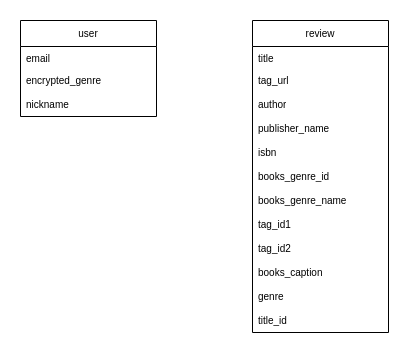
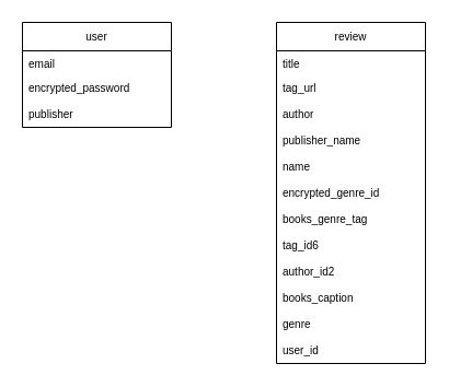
- <mxCell id="17" value="encrypted_genre" style="text;strokeColor=none;fillColor=none;spacingLeft=4;spacingRight=4;overflow=hidden;rotatable=0;points=[[0,0.5],[1,0.5]];portConstraint=eastwest;fontSize=10;whiteSpace=wrap;html=1;" parent="15" vertex="1"><mxGeometry y="48" width="136" height="24" as="geometry" /></mxCell>
+ <mxCell id="17" value="encrypted_password" style="text;strokeColor=none;fillColor=none;spacingLeft=4;spacingRight=4;overflow=hidden;rotatable=0;points=[[0,0.5],[1,0.5]];portConstraint=eastwest;fontSize=10;whiteSpace=wrap;html=1;" parent="15" vertex="1"><mxGeometry y="48" width="136" height="24" as="geometry" /></mxCell>
- <mxCell id="18" value="nickname" style="text;strokeColor=none;fillColor=none;spacingLeft=4;spacingRight=4;overflow=hidden;rotatable=0;points=[[0,0.5],[1,0.5]];portConstraint=eastwest;fontSize=10;whiteSpace=wrap;html=1;" parent="15" vertex="1"><mxGeometry y="72" width="136" height="24" as="geometry" /></mxCell>
+ <mxCell id="18" value="publisher" style="text;strokeColor=none;fillColor=none;spacingLeft=4;spacingRight=4;overflow=hidden;rotatable=0;points=[[0,0.5],[1,0.5]];portConstraint=eastwest;fontSize=10;whiteSpace=wrap;html=1;" parent="15" vertex="1"><mxGeometry y="72" width="136" height="24" as="geometry" /></mxCell>
- <mxCell id="7" value="isbn" style="text;strokeColor=none;fillColor=none;spacingLeft=4;spacingRight=4;overflow=hidden;rotatable=0;points=[[0,0.5],[1,0.5]];portConstraint=eastwest;fontSize=10;whiteSpace=wrap;html=1;" parent="2" vertex="1"><mxGeometry y="120" width="136" height="24" as="geometry" /></mxCell>
+ <mxCell id="7" value="name" style="text;strokeColor=none;fillColor=none;spacingLeft=4;spacingRight=4;overflow=hidden;rotatable=0;points=[[0,0.5],[1,0.5]];portConstraint=eastwest;fontSize=10;whiteSpace=wrap;html=1;" parent="2" vertex="1"><mxGeometry y="120" width="136" height="24" as="geometry" /></mxCell>
- <mxCell id="8" value="books_genre_id" style="text;strokeColor=none;fillColor=none;spacingLeft=4;spacingRight=4;overflow=hidden;rotatable=0;points=[[0,0.5],[1,0.5]];portConstraint=eastwest;fontSize=10;whiteSpace=wrap;html=1;" parent="2" vertex="1"><mxGeometry y="144" width="136" height="24" as="geometry" /></mxCell>
+ <mxCell id="8" value="encrypted_genre_id" style="text;strokeColor=none;fillColor=none;spacingLeft=4;spacingRight=4;overflow=hidden;rotatable=0;points=[[0,0.5],[1,0.5]];portConstraint=eastwest;fontSize=10;whiteSpace=wrap;html=1;" parent="2" vertex="1"><mxGeometry y="144" width="136" height="24" as="geometry" /></mxCell>
- <mxCell id="9" value="books_genre_name" style="text;strokeColor=none;fillColor=none;spacingLeft=4;spacingRight=4;overflow=hidden;rotatable=0;points=[[0,0.5],[1,0.5]];portConstraint=eastwest;fontSize=10;whiteSpace=wrap;html=1;" parent="2" vertex="1"><mxGeometry y="168" width="136" height="24" as="geometry" /></mxCell>
+ <mxCell id="9" value="books_genre_tag" style="text;strokeColor=none;fillColor=none;spacingLeft=4;spacingRight=4;overflow=hidden;rotatable=0;points=[[0,0.5],[1,0.5]];portConstraint=eastwest;fontSize=10;whiteSpace=wrap;html=1;" parent="2" vertex="1"><mxGeometry y="168" width="136" height="24" as="geometry" /></mxCell>
- <mxCell id="10" value="tag_id1" style="text;strokeColor=none;fillColor=none;spacingLeft=4;spacingRight=4;overflow=hidden;rotatable=0;points=[[0,0.5],[1,0.5]];portConstraint=eastwest;fontSize=10;whiteSpace=wrap;html=1;" parent="2" vertex="1"><mxGeometry y="192" width="136" height="24" as="geometry" /></mxCell>
+ <mxCell id="10" value="tag_id6" style="text;strokeColor=none;fillColor=none;spacingLeft=4;spacingRight=4;overflow=hidden;rotatable=0;points=[[0,0.5],[1,0.5]];portConstraint=eastwest;fontSize=10;whiteSpace=wrap;html=1;" parent="2" vertex="1"><mxGeometry y="192" width="136" height="24" as="geometry" /></mxCell>
- <mxCell id="11" value="tag_id2" style="text;strokeColor=none;fillColor=none;spacingLeft=4;spacingRight=4;overflow=hidden;rotatable=0;points=[[0,0.5],[1,0.5]];portConstraint=eastwest;fontSize=10;whiteSpace=wrap;html=1;" parent="2" vertex="1"><mxGeometry y="216" width="136" height="24" as="geometry" /></mxCell>
+ <mxCell id="11" value="author_id2" style="text;strokeColor=none;fillColor=none;spacingLeft=4;spacingRight=4;overflow=hidden;rotatable=0;points=[[0,0.5],[1,0.5]];portConstraint=eastwest;fontSize=10;whiteSpace=wrap;html=1;" parent="2" vertex="1"><mxGeometry y="216" width="136" height="24" as="geometry" /></mxCell>
- <mxCell id="14" value="title_id" style="text;strokeColor=none;fillColor=none;spacingLeft=4;spacingRight=4;overflow=hidden;rotatable=0;points=[[0,0.5],[1,0.5]];portConstraint=eastwest;fontSize=10;whiteSpace=wrap;html=1;" parent="2" vertex="1"><mxGeometry y="288" width="136" height="24" as="geometry" /></mxCell>
+ <mxCell id="14" value="user_id" style="text;strokeColor=none;fillColor=none;spacingLeft=4;spacingRight=4;overflow=hidden;rotatable=0;points=[[0,0.5],[1,0.5]];portConstraint=eastwest;fontSize=10;whiteSpace=wrap;html=1;" parent="2" vertex="1"><mxGeometry y="288" width="136" height="24" as="geometry" /></mxCell>
